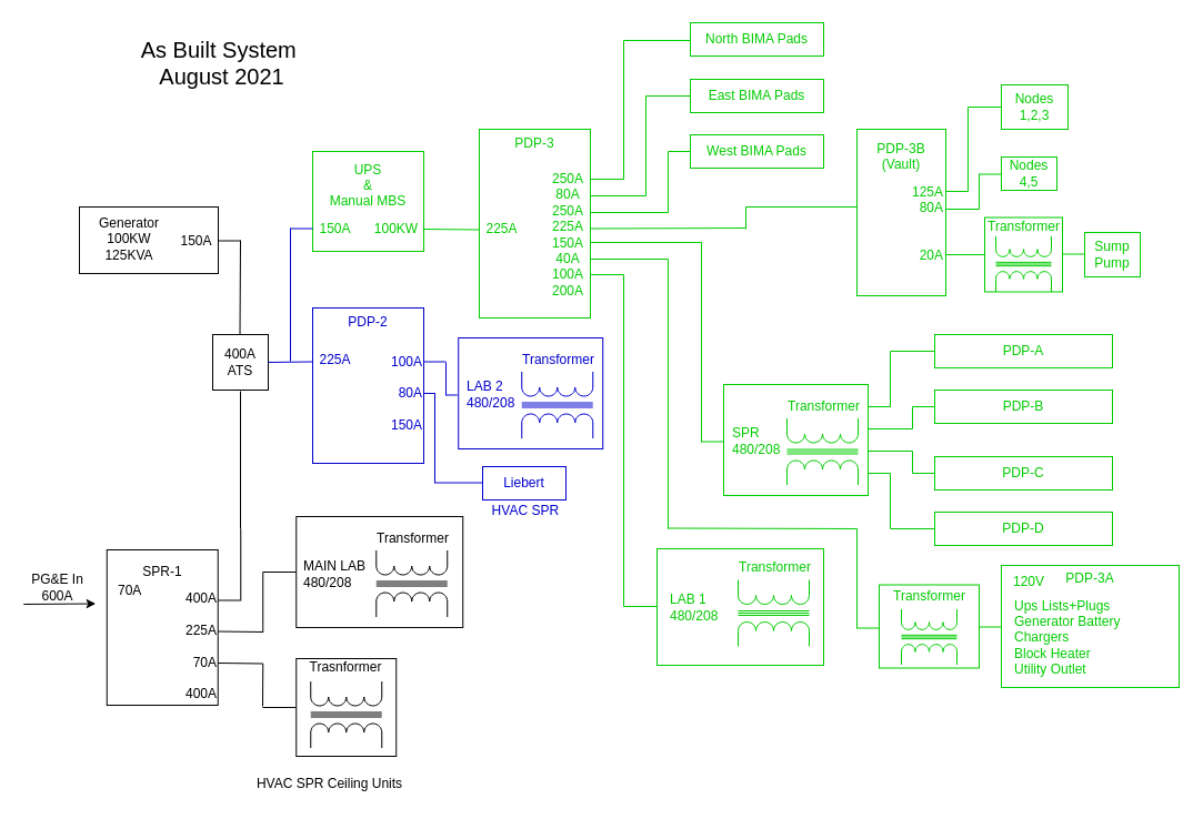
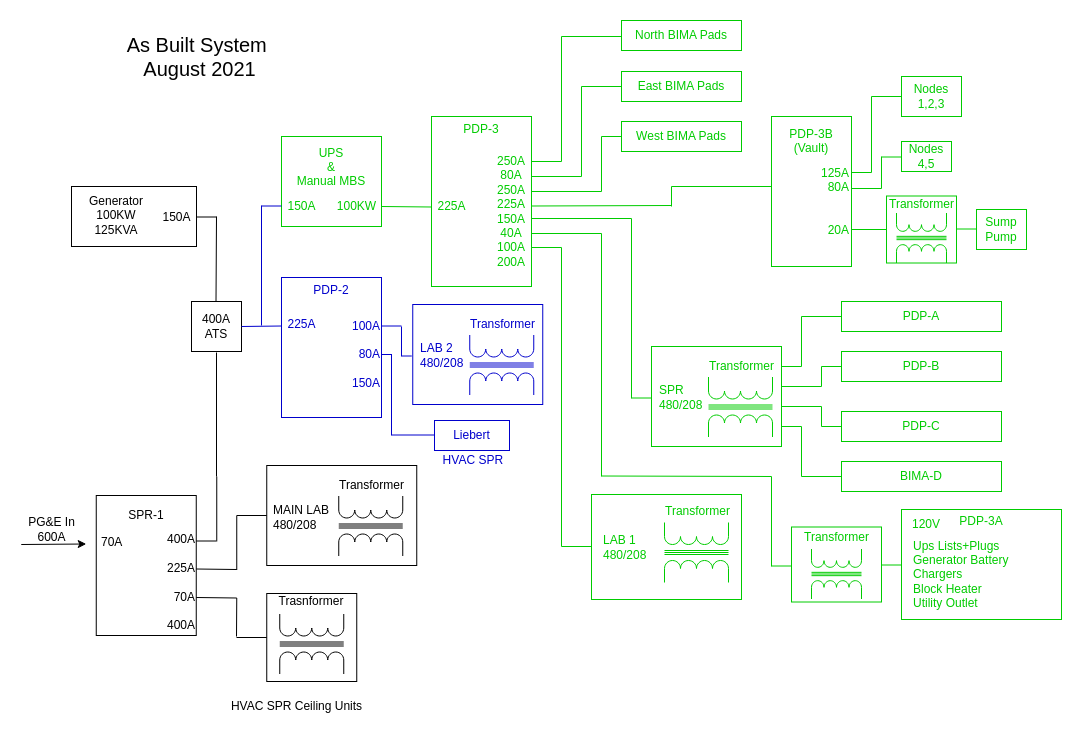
- <mxCell id="43" value="PDP-D" style="rounded=0;whiteSpace=wrap;html=1;strokeColor=#00CC00;fontColor=#00CC00;" parent="1" vertex="1"><mxGeometry x="841" y="461" width="160" height="30" as="geometry" /></mxCell>
+ <mxCell id="43" value="BIMA-D" style="rounded=0;whiteSpace=wrap;html=1;strokeColor=#00CC00;fontColor=#00CC00;" parent="1" vertex="1"><mxGeometry x="841" y="461" width="160" height="30" as="geometry" /></mxCell>
- <mxCell id="92" value="70A" style="text;html=1;align=left;verticalAlign=middle;resizable=0;points=[];autosize=1;strokeColor=none;" parent="1" vertex="1"><mxGeometry x="103.75" y="522" width="40" height="20" as="geometry" /></mxCell>
+ <mxCell id="92" value="70A" style="text;html=1;align=left;verticalAlign=middle;resizable=0;points=[];autosize=1;strokeColor=none;" parent="1" vertex="1"><mxGeometry x="98.75" y="532" width="40" height="20" as="geometry" /></mxCell>
